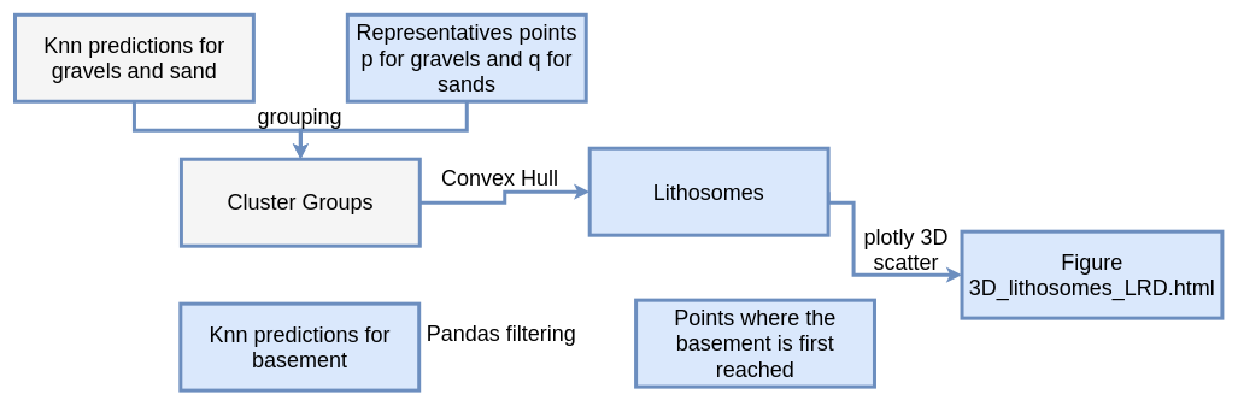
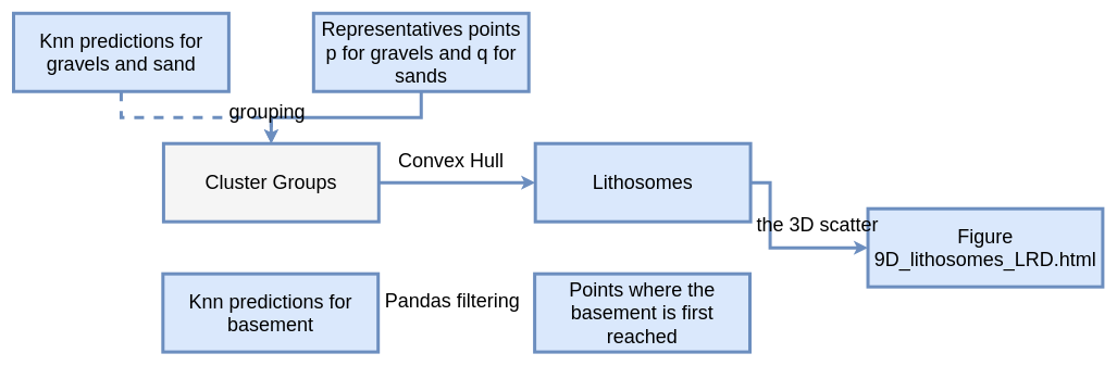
- <mxCell id="3" value="Knn predictions for gravels and sand" style="rounded=0;whiteSpace=wrap;html=1;fontFamily=Helvetica;fontSize=30;fillColor=#f5f5f5;strokeColor=#6c8ebf;strokeWidth=5;" parent="1" vertex="1"><mxGeometry x="20" y="20" width="330" height="120" as="geometry" /></mxCell>
+ <mxCell id="3" value="Knn predictions for gravels and sand" style="rounded=0;whiteSpace=wrap;html=1;fontFamily=Helvetica;fontSize=30;fillColor=#dae8fc;strokeColor=#6c8ebf;strokeWidth=5;" parent="1" vertex="1"><mxGeometry x="20" y="20" width="330" height="120" as="geometry" /></mxCell>
- <mxCell id="13" value="grouping" style="text;html=1;strokeColor=none;fillColor=none;align=center;verticalAlign=middle;whiteSpace=wrap;rounded=0;fontFamily=Helvetica;fontSize=30;" parent="1" vertex="1"><mxGeometry x="314" y="145" width="200" height="30" as="geometry" /></mxCell>
+ <mxCell id="13" value="grouping" style="text;html=1;strokeColor=none;fillColor=none;align=center;verticalAlign=middle;whiteSpace=wrap;rounded=0;fontFamily=Helvetica;fontSize=30;" parent="1" vertex="1"><mxGeometry x="309" y="155" width="200" height="30" as="geometry" /></mxCell>
- <mxCell id="2" style="edgeStyle=orthogonalEdgeStyle;rounded=0;orthogonalLoop=1;jettySize=auto;html=1;exitX=0.5;exitY=1;exitDx=0;exitDy=0;entryX=0.5;entryY=0;entryDx=0;entryDy=0;fontFamily=Helvetica;fontSize=30;strokeWidth=5;fillColor=#dae8fc;strokeColor=#6c8ebf;" parent="1" source="3" target="9" edge="1"><mxGeometry relative="1" as="geometry"><Array as="points"><mxPoint x="185" y="180" /><mxPoint x="415" y="180" /></Array></mxGeometry></mxCell>
+ <mxCell id="2" style="edgeStyle=orthogonalEdgeStyle;rounded=0;orthogonalLoop=1;jettySize=auto;html=1;exitX=0.5;exitY=1;exitDx=0;exitDy=0;entryX=0.5;entryY=0;entryDx=0;entryDy=0;fontFamily=Helvetica;fontSize=30;strokeWidth=5;fillColor=#dae8fc;strokeColor=#6c8ebf;dashed=1;" parent="1" source="3" target="9" edge="1"><mxGeometry relative="1" as="geometry"><Array as="points"><mxPoint x="185" y="180" /><mxPoint x="415" y="180" /></Array></mxGeometry></mxCell>
- <mxCell id="7" value="Lithosomes" style="rounded=0;whiteSpace=wrap;html=1;fontFamily=Helvetica;fontSize=30;fillColor=#dae8fc;strokeColor=#6c8ebf;strokeWidth=5;" parent="1" vertex="1"><mxGeometry x="815" y="205" width="330" height="120" as="geometry" /></mxCell>
+ <mxCell id="7" value="Lithosomes" style="rounded=0;whiteSpace=wrap;html=1;fontFamily=Helvetica;fontSize=30;fillColor=#dae8fc;strokeColor=#6c8ebf;strokeWidth=5;" parent="1" vertex="1"><mxGeometry x="820" y="220" width="330" height="120" as="geometry" /></mxCell>
- <mxCell id="16" value="plotly 3D scatter" style="text;html=1;strokeColor=none;fillColor=none;align=center;verticalAlign=middle;whiteSpace=wrap;rounded=0;fontFamily=Helvetica;fontSize=30;" parent="1" vertex="1"><mxGeometry x="1158" y="310" width="190" height="70" as="geometry" /></mxCell>
+ <mxCell id="16" value="the 3D scatter" style="text;html=1;strokeColor=none;fillColor=none;align=center;verticalAlign=middle;whiteSpace=wrap;rounded=0;fontFamily=Helvetica;fontSize=30;" parent="1" vertex="1"><mxGeometry x="1158" y="310" width="190" height="70" as="geometry" /></mxCell>
- <mxCell id="12" value="&lt;pre style=&quot;font-size: 30px;&quot;&gt;&lt;font style=&quot;font-size: 30px;&quot; face=&quot;Helvetica&quot;&gt;Figure&lt;br style=&quot;font-size: 30px;&quot;&gt;3D_lithosomes_LRD.html&lt;/font&gt;&lt;/pre&gt;" style="rounded=0;whiteSpace=wrap;html=1;fontFamily=Helvetica;fontSize=30;fillColor=#dae8fc;strokeColor=#6c8ebf;strokeWidth=5;" parent="1" vertex="1"><mxGeometry x="1330" y="320" width="360" height="120" as="geometry" /></mxCell>
+ <mxCell id="12" value="&lt;pre style=&quot;font-size: 30px;&quot;&gt;&lt;font style=&quot;font-size: 30px;&quot; face=&quot;Helvetica&quot;&gt;Figure&lt;br style=&quot;font-size: 30px;&quot;&gt;9D_lithosomes_LRD.html&lt;/font&gt;&lt;/pre&gt;" style="rounded=0;whiteSpace=wrap;html=1;fontFamily=Helvetica;fontSize=30;fillColor=#dae8fc;strokeColor=#6c8ebf;strokeWidth=5;" parent="1" vertex="1"><mxGeometry x="1330" y="320" width="360" height="120" as="geometry" /></mxCell>
- <mxCell id="10" value="Points where the basement is first reached" style="rounded=0;whiteSpace=wrap;html=1;fontFamily=Helvetica;fontSize=30;fillColor=#dae8fc;strokeColor=#6c8ebf;strokeWidth=5;" parent="1" vertex="1"><mxGeometry x="879" y="415" width="330" height="120" as="geometry" /></mxCell>
+ <mxCell id="10" value="Points where the basement is first reached" style="rounded=0;whiteSpace=wrap;html=1;fontFamily=Helvetica;fontSize=30;fillColor=#dae8fc;strokeColor=#6c8ebf;strokeWidth=5;" parent="1" vertex="1"><mxGeometry x="819" y="420" width="330" height="120" as="geometry" /></mxCell>
